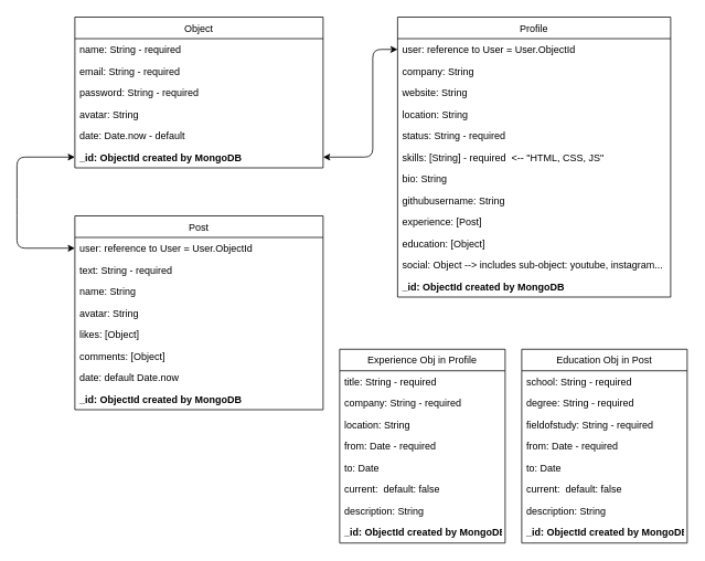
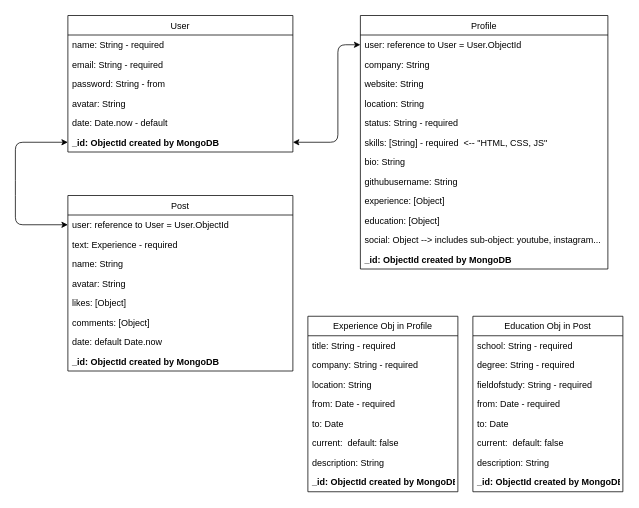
- <mxCell id="2" value="Object" style="swimlane;fontStyle=0;childLayout=stackLayout;horizontal=1;startSize=26;horizontalStack=0;resizeParent=1;resizeParentMax=0;resizeLast=0;collapsible=1;marginBottom=0;" vertex="1" parent="1"><mxGeometry x="90" y="20" width="300" height="182" as="geometry"><mxRectangle x="150" y="100" width="60" height="26" as="alternateBounds" /></mxGeometry></mxCell>
+ <mxCell id="2" value="User" style="swimlane;fontStyle=0;childLayout=stackLayout;horizontal=1;startSize=26;horizontalStack=0;resizeParent=1;resizeParentMax=0;resizeLast=0;collapsible=1;marginBottom=0;" vertex="1" parent="1"><mxGeometry x="90" y="20" width="300" height="182" as="geometry"><mxRectangle x="150" y="100" width="60" height="26" as="alternateBounds" /></mxGeometry></mxCell>
- <mxCell id="5" value="password: String - required" style="text;strokeColor=none;fillColor=none;align=left;verticalAlign=top;spacingLeft=4;spacingRight=4;overflow=hidden;rotatable=0;points=[[0,0.5],[1,0.5]];portConstraint=eastwest;" vertex="1" parent="2"><mxGeometry y="78" width="300" height="26" as="geometry" /></mxCell>
+ <mxCell id="5" value="password: String - from" style="text;strokeColor=none;fillColor=none;align=left;verticalAlign=top;spacingLeft=4;spacingRight=4;overflow=hidden;rotatable=0;points=[[0,0.5],[1,0.5]];portConstraint=eastwest;" vertex="1" parent="2"><mxGeometry y="78" width="300" height="26" as="geometry" /></mxCell>
- <mxCell id="18" value="experience: [Post]   " style="text;strokeColor=none;fillColor=none;align=left;verticalAlign=top;spacingLeft=4;spacingRight=4;overflow=hidden;rotatable=0;points=[[0,0.5],[1,0.5]];portConstraint=eastwest;" vertex="1" parent="9"><mxGeometry y="234" width="330" height="26" as="geometry" /></mxCell>
+ <mxCell id="18" value="experience: [Object]   " style="text;strokeColor=none;fillColor=none;align=left;verticalAlign=top;spacingLeft=4;spacingRight=4;overflow=hidden;rotatable=0;points=[[0,0.5],[1,0.5]];portConstraint=eastwest;" vertex="1" parent="9"><mxGeometry y="234" width="330" height="26" as="geometry" /></mxCell>
- <mxCell id="25" value="text: String - required" style="text;strokeColor=none;fillColor=none;align=left;verticalAlign=top;spacingLeft=4;spacingRight=4;overflow=hidden;rotatable=0;points=[[0,0.5],[1,0.5]];portConstraint=eastwest;" vertex="1" parent="23"><mxGeometry y="52" width="300" height="26" as="geometry" /></mxCell>
+ <mxCell id="25" value="text: Experience - required" style="text;strokeColor=none;fillColor=none;align=left;verticalAlign=top;spacingLeft=4;spacingRight=4;overflow=hidden;rotatable=0;points=[[0,0.5],[1,0.5]];portConstraint=eastwest;" vertex="1" parent="23"><mxGeometry y="52" width="300" height="26" as="geometry" /></mxCell>
